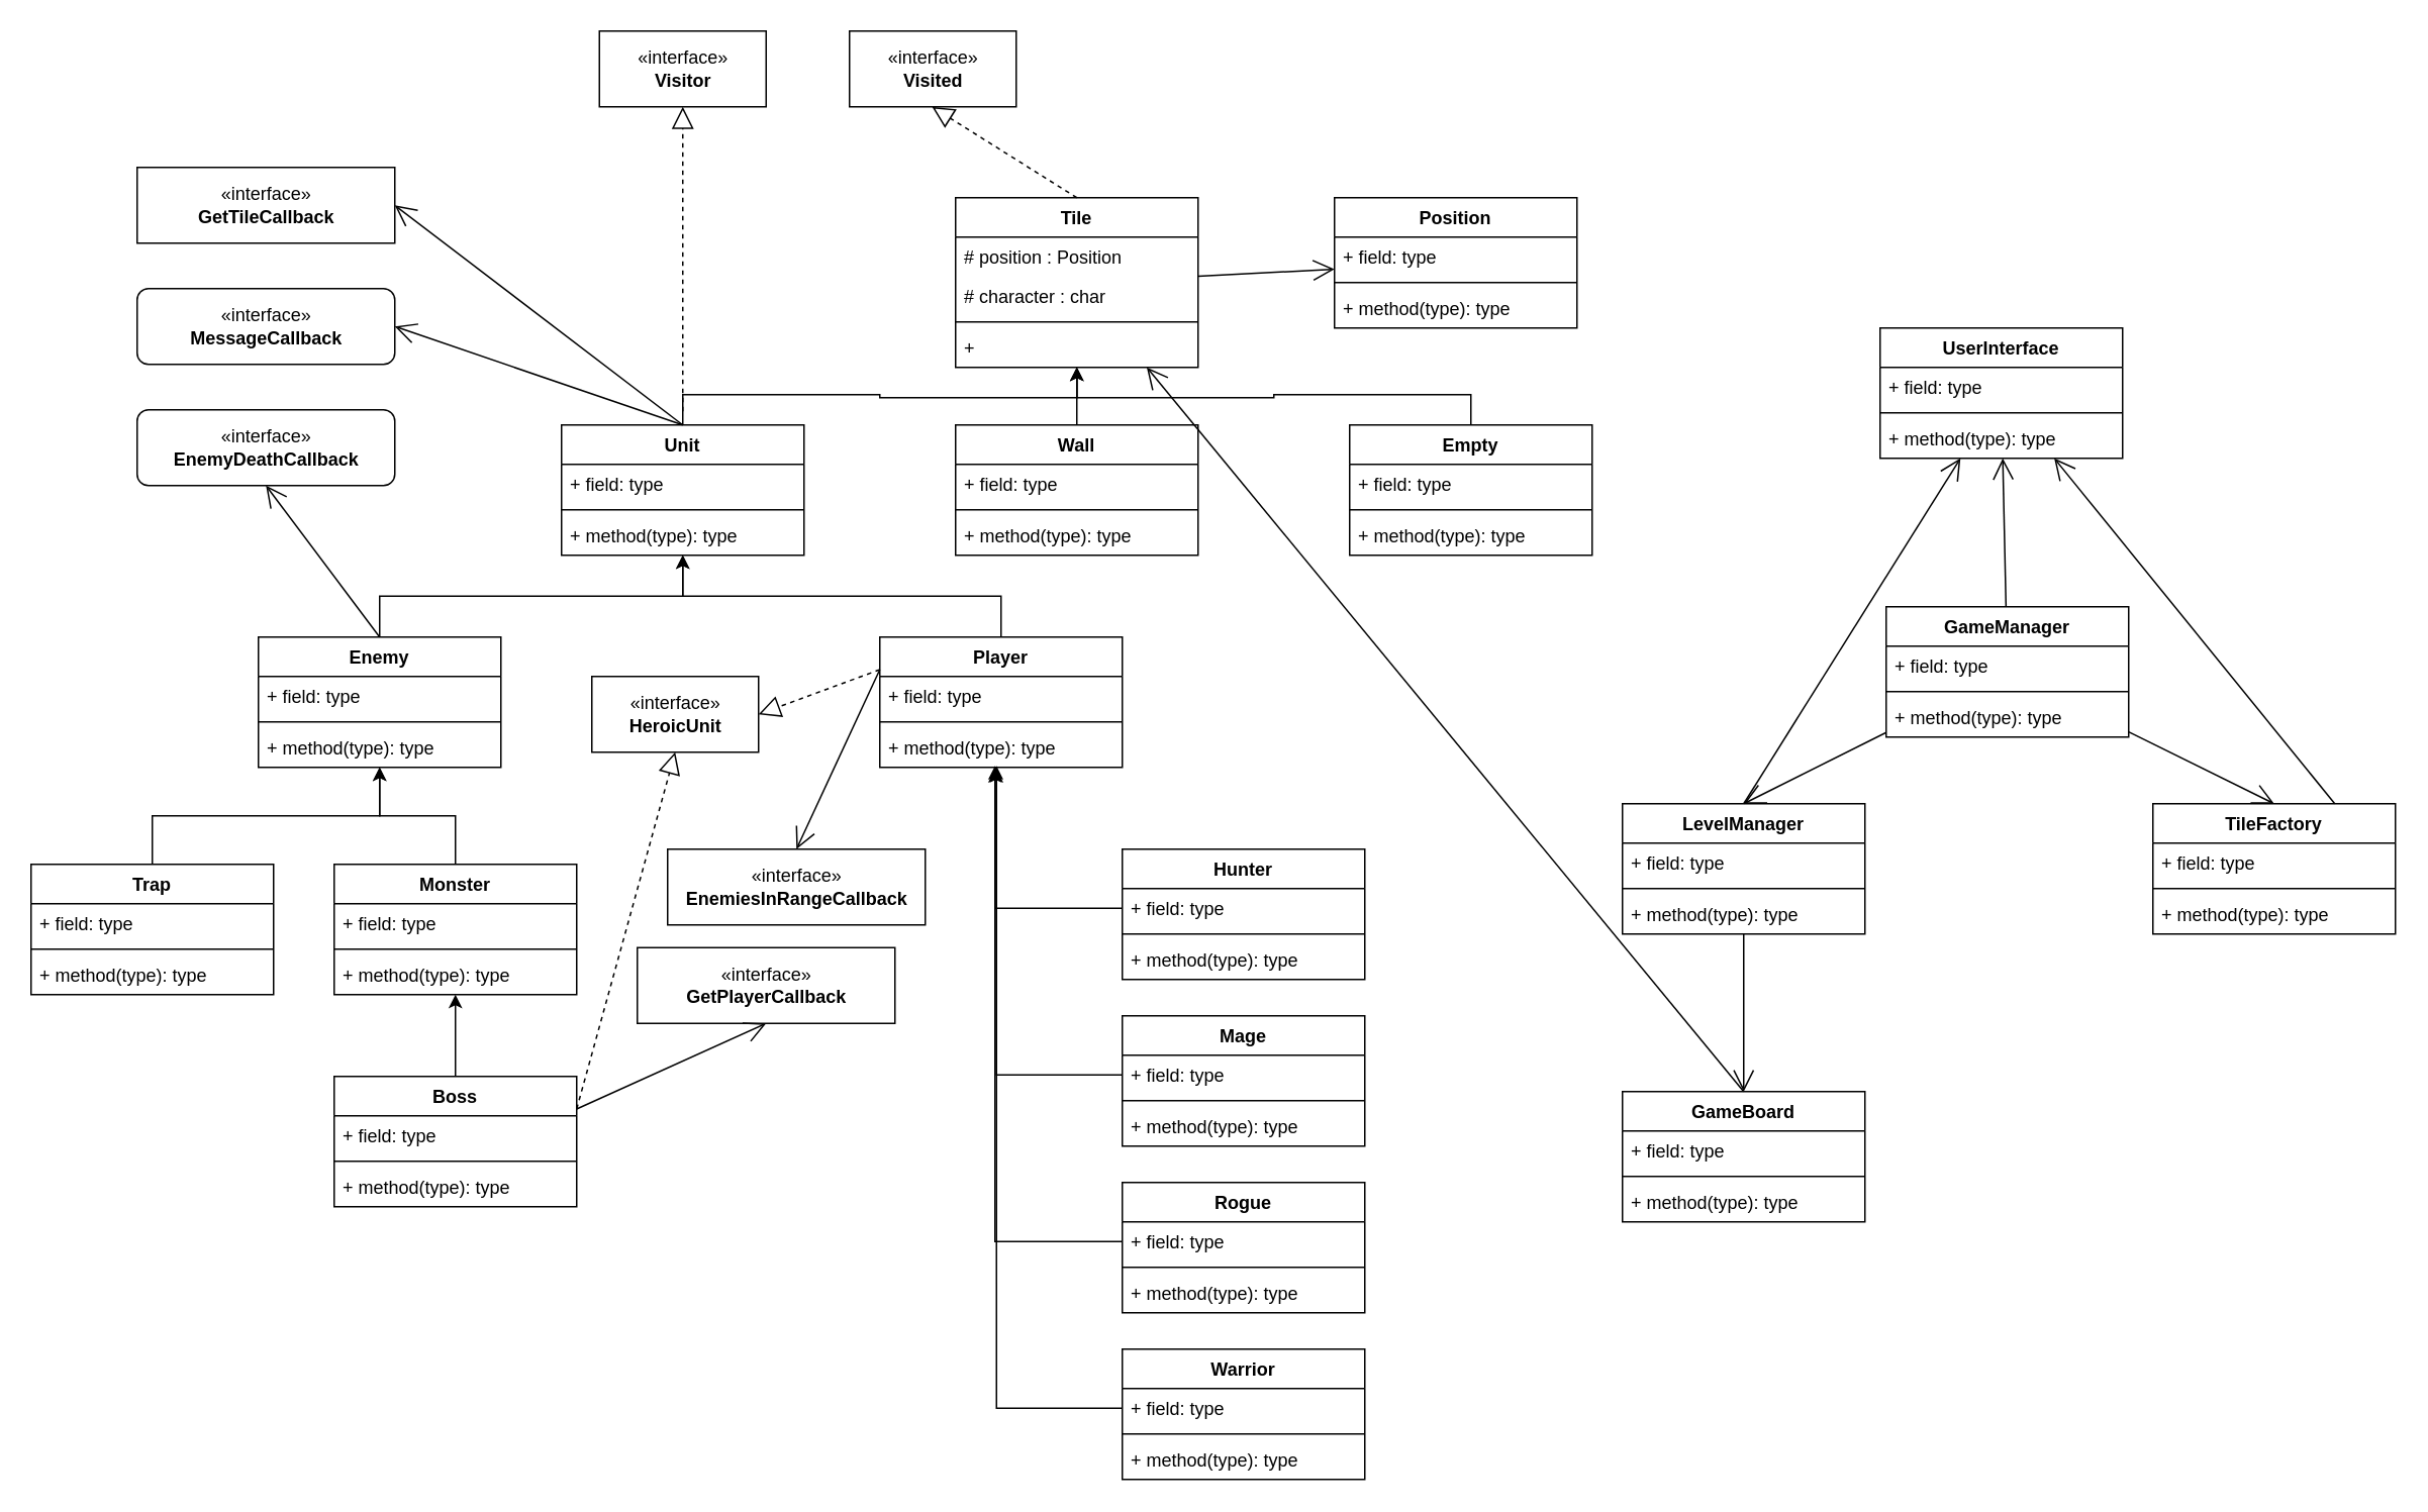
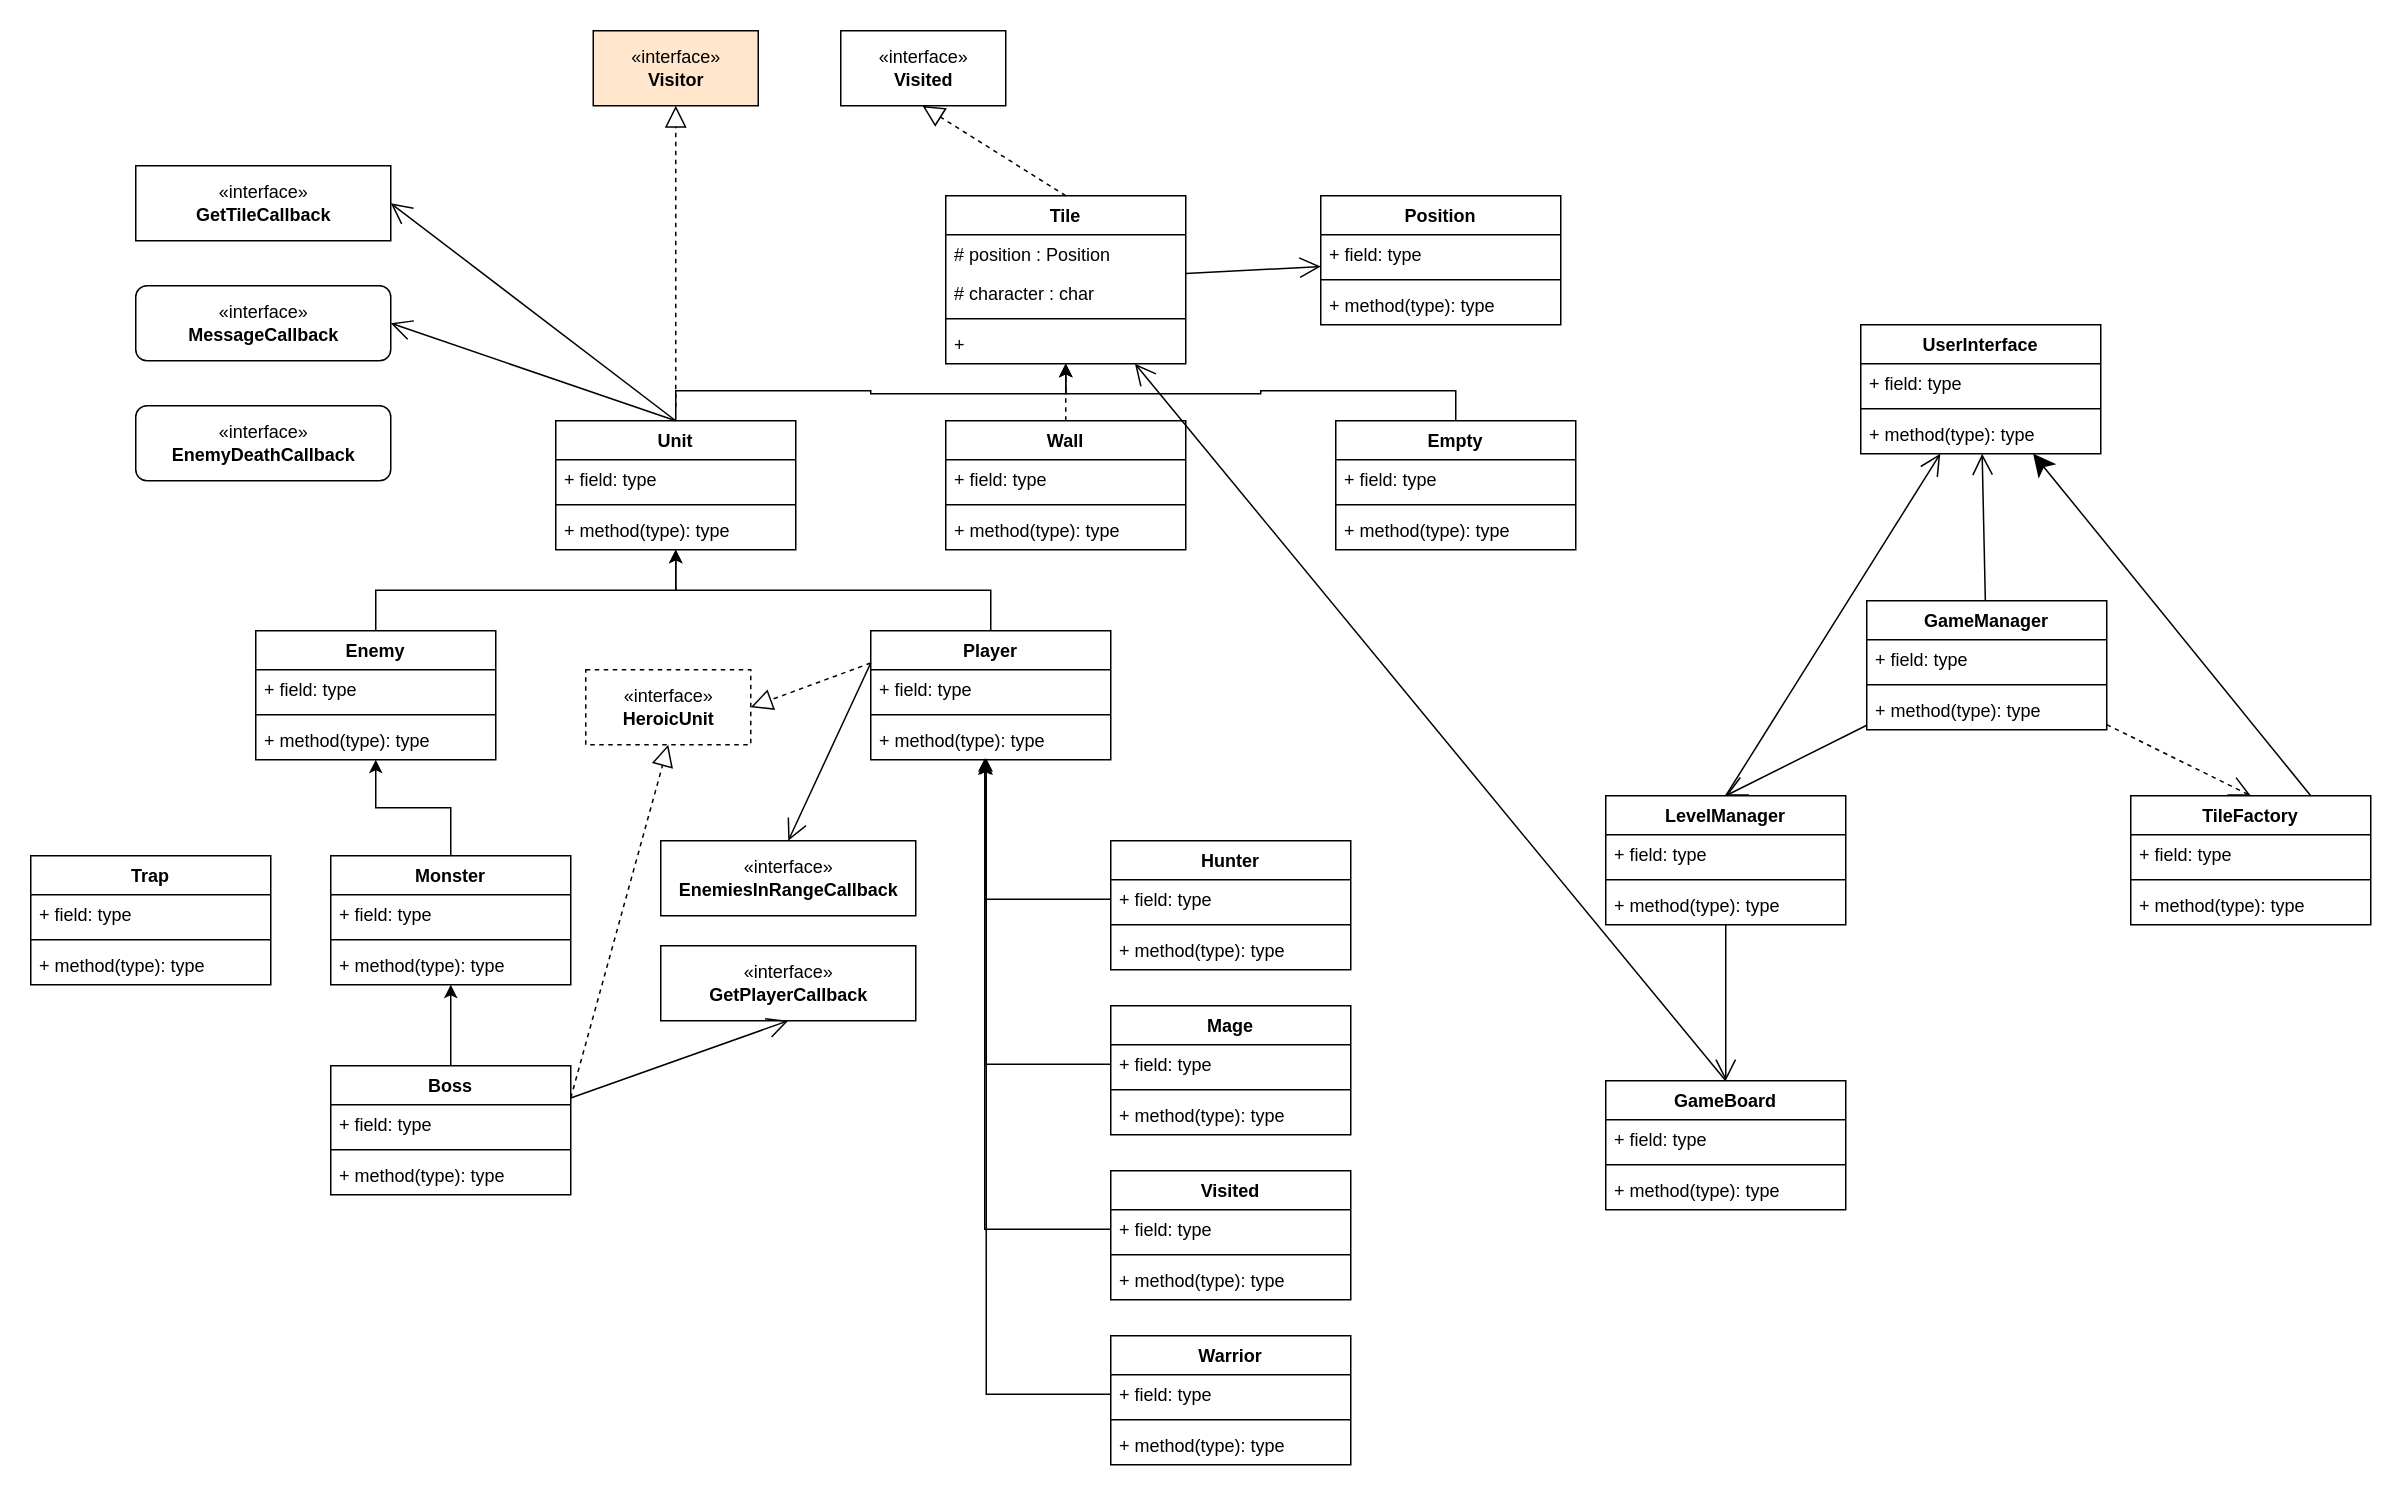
- <mxCell id="61" value="«interface»&lt;br&gt;&lt;b&gt;Visitor&lt;/b&gt;" style="html=1;" vertex="1" parent="1"><mxGeometry x="395" y="20" width="110" height="50" as="geometry" /></mxCell>
+ <mxCell id="61" value="«interface»&lt;br&gt;&lt;b&gt;Visitor&lt;/b&gt;" style="html=1;fillColor=#ffe6cc;" vertex="1" parent="1"><mxGeometry x="395" y="20" width="110" height="50" as="geometry" /></mxCell>
- <mxCell id="56" style="edgeStyle=orthogonalEdgeStyle;rounded=0;orthogonalLoop=1;jettySize=auto;html=1;exitX=0.5;exitY=0;exitDx=0;exitDy=0;" edge="1" parent="1" source="57" target="22"><mxGeometry relative="1" as="geometry" /></mxCell>
+ <mxCell id="56" style="edgeStyle=orthogonalEdgeStyle;rounded=0;orthogonalLoop=1;jettySize=auto;html=1;exitX=0.5;exitY=0;exitDx=0;exitDy=0;dashed=1;" edge="1" parent="1" source="57" target="22"><mxGeometry relative="1" as="geometry" /></mxCell>
- <mxCell id="109" value="" style="endArrow=open;endFill=1;endSize=12;html=1;rounded=0;exitX=0.75;exitY=0;exitDx=0;exitDy=0;" edge="1" parent="1" source="27" target="2"><mxGeometry width="160" relative="1" as="geometry"><mxPoint x="1339.25" y="390" as="sourcePoint" /><mxPoint x="1320.75" y="316" as="targetPoint" /></mxGeometry></mxCell>
+ <mxCell id="109" value="" style="endArrow=classic;endFill=1;endSize=12;html=1;rounded=0;exitX=0.75;exitY=0;exitDx=0;exitDy=0;" edge="1" parent="1" source="27" target="2"><mxGeometry width="160" relative="1" as="geometry"><mxPoint x="1339.25" y="390" as="sourcePoint" /><mxPoint x="1320.75" y="316" as="targetPoint" /></mxGeometry></mxCell>
- <mxCell id="115" value="" style="endArrow=open;endFill=1;endSize=12;html=1;rounded=0;entryX=0.5;entryY=1;entryDx=0;entryDy=0;exitX=0.5;exitY=0;exitDx=0;exitDy=0;" edge="1" parent="1" source="47" target="32"><mxGeometry width="160" relative="1" as="geometry"><mxPoint x="450" y="355.5" as="sourcePoint" /><mxPoint x="260" y="290.5" as="targetPoint" /></mxGeometry></mxCell>
- <mxCell id="63" value="«interface»&lt;br&gt;&lt;b&gt;HeroicUnit&lt;/b&gt;" style="html=1;" vertex="1" parent="1"><mxGeometry x="390" y="446" width="110" height="50" as="geometry" /></mxCell>
+ <mxCell id="63" value="«interface»&lt;br&gt;&lt;b&gt;HeroicUnit&lt;/b&gt;" style="html=1;dashed=1;" vertex="1" parent="1"><mxGeometry x="390" y="446" width="110" height="50" as="geometry" /></mxCell>
- <mxCell id="104" value="" style="endArrow=open;endFill=1;endSize=12;html=1;rounded=0;entryX=0.5;entryY=0;entryDx=0;entryDy=0;" edge="1" parent="1" source="10" target="27"><mxGeometry width="160" relative="1" as="geometry"><mxPoint x="1249.72" y="476" as="sourcePoint" /><mxPoint x="1160" y="540" as="targetPoint" /></mxGeometry></mxCell>
+ <mxCell id="104" value="" style="endArrow=open;endFill=1;endSize=12;html=1;rounded=0;entryX=0.5;entryY=0;entryDx=0;entryDy=0;dashed=1;" edge="1" parent="1" source="10" target="27"><mxGeometry width="160" relative="1" as="geometry"><mxPoint x="1249.72" y="476" as="sourcePoint" /><mxPoint x="1160" y="540" as="targetPoint" /></mxGeometry></mxCell>
- <mxCell id="85" style="edgeStyle=orthogonalEdgeStyle;rounded=0;orthogonalLoop=1;jettySize=auto;html=1;exitX=0.5;exitY=0;exitDx=0;exitDy=0;" edge="1" parent="1" source="86" target="47"><mxGeometry relative="1" as="geometry" /></mxCell>
- <mxCell id="33" value="«interface»&lt;br&gt;&lt;b&gt;GetPlayerCallback&lt;/b&gt;" style="html=1;" vertex="1" parent="1"><mxGeometry x="420" y="625" width="170" height="50" as="geometry" /></mxCell>
+ <mxCell id="33" value="«interface»&lt;br&gt;&lt;b&gt;GetPlayerCallback&lt;/b&gt;" style="html=1;" vertex="1" parent="1"><mxGeometry x="440" y="630" width="170" height="50" as="geometry" /></mxCell>
- <mxCell id="72" value="Rogue" style="swimlane;fontStyle=1;align=center;verticalAlign=top;childLayout=stackLayout;horizontal=1;startSize=26;horizontalStack=0;resizeParent=1;resizeParentMax=0;resizeLast=0;collapsible=1;marginBottom=0;" vertex="1" parent="1"><mxGeometry x="740" y="780" width="160" height="86" as="geometry" /></mxCell>
+ <mxCell id="72" value="Visited" style="swimlane;fontStyle=1;align=center;verticalAlign=top;childLayout=stackLayout;horizontal=1;startSize=26;horizontalStack=0;resizeParent=1;resizeParentMax=0;resizeLast=0;collapsible=1;marginBottom=0;" vertex="1" parent="1"><mxGeometry x="740" y="780" width="160" height="86" as="geometry" /></mxCell>
